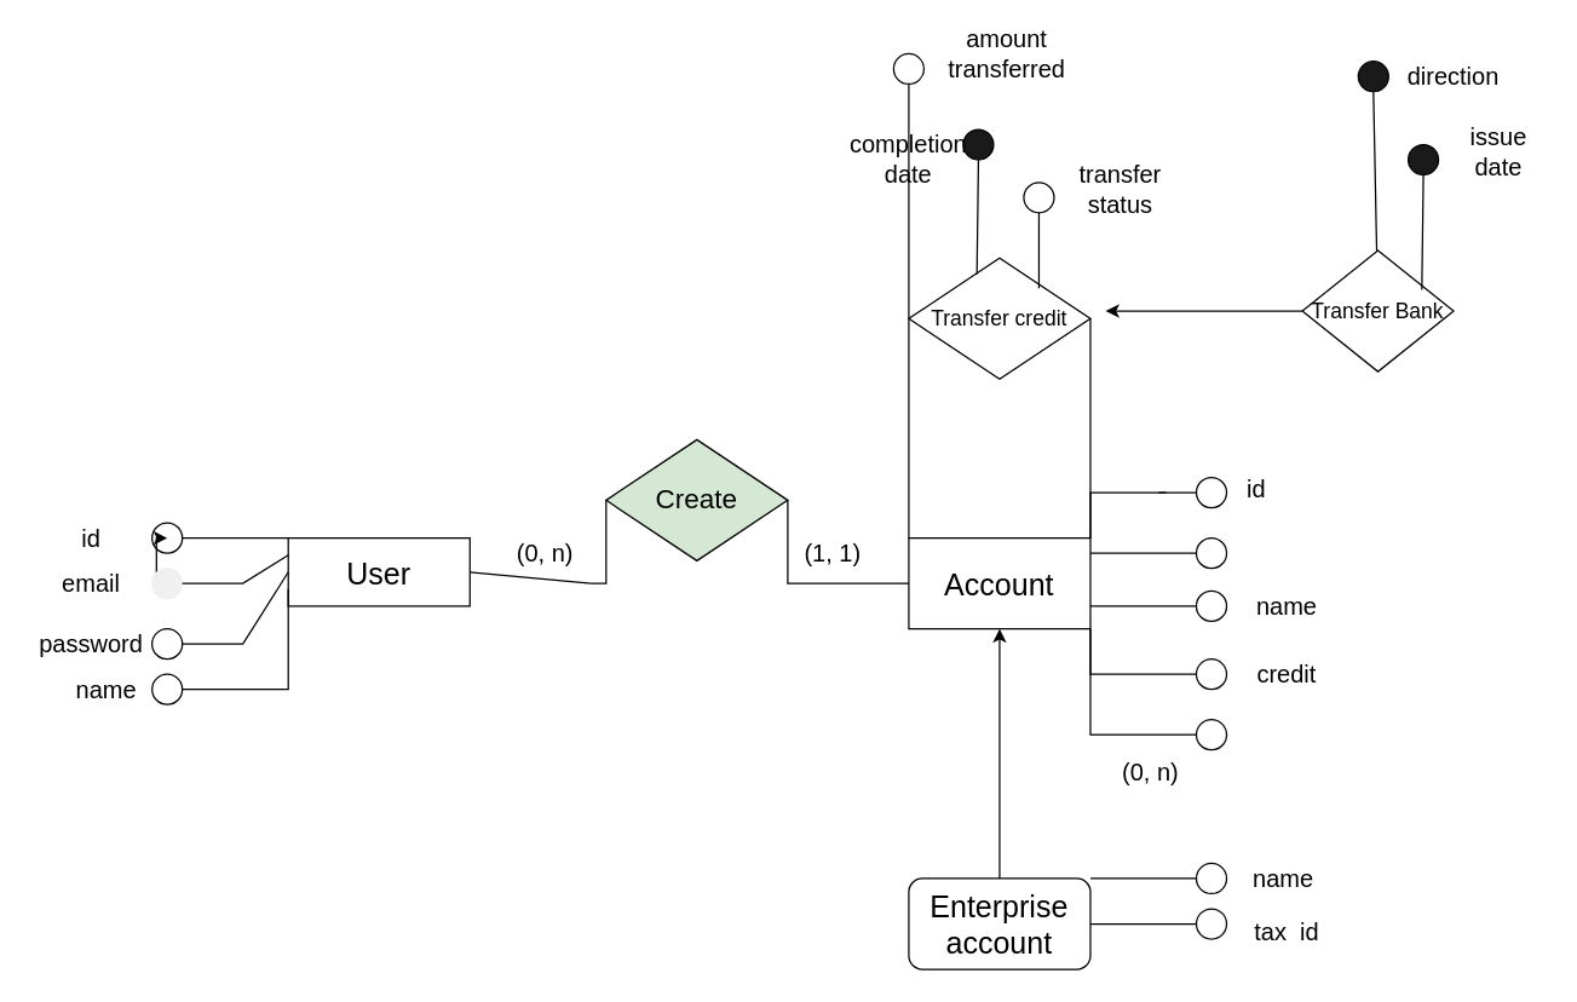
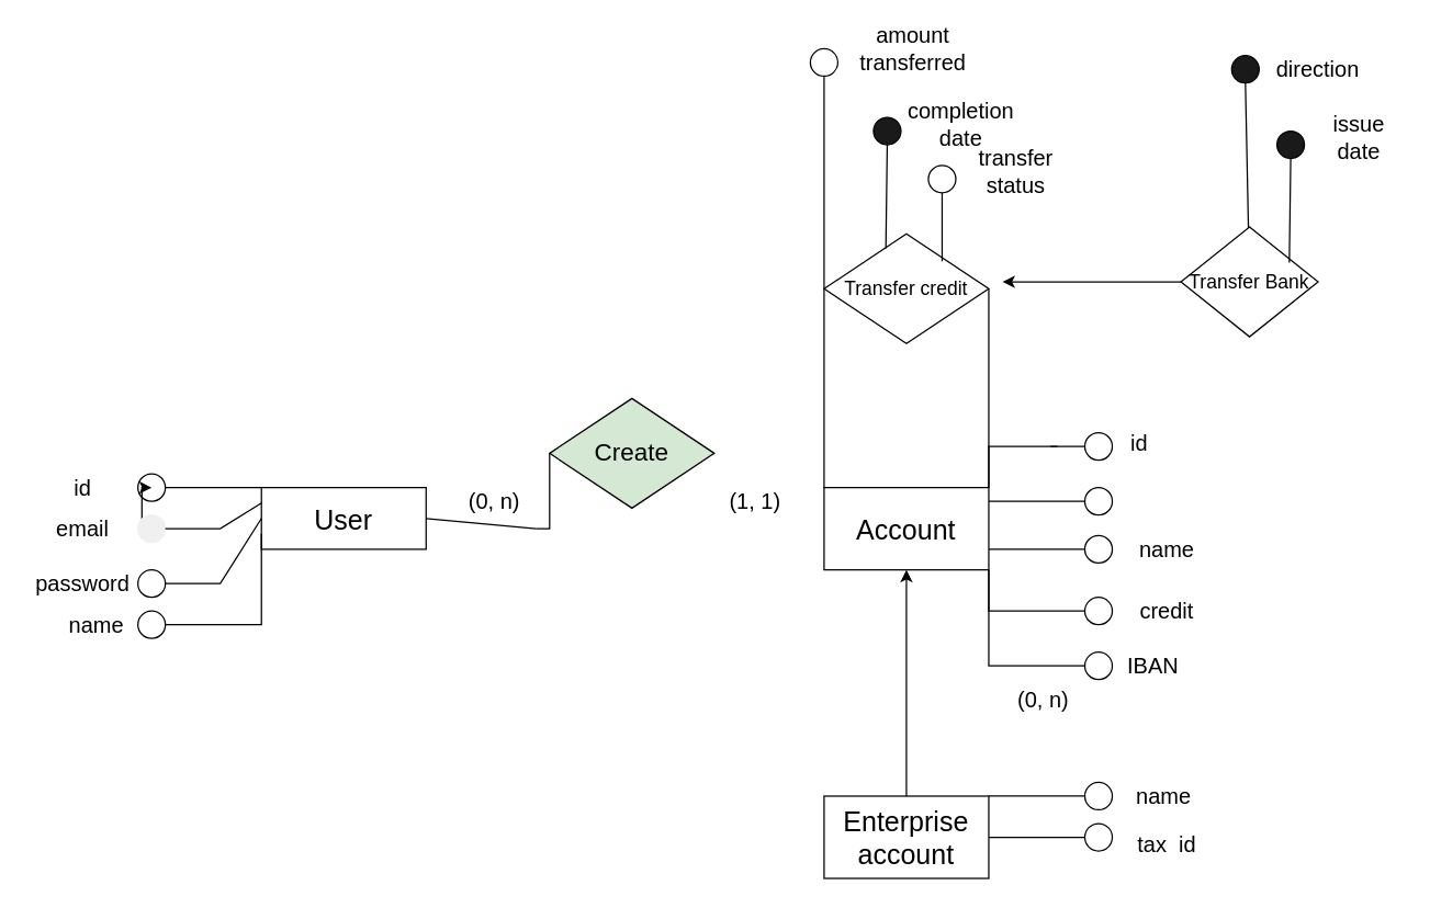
- <mxCell id="46" value="&lt;span style=&quot;font-size: 16px;&quot;&gt;completion date&lt;/span&gt;" style="text;html=1;strokeColor=none;fillColor=none;align=center;verticalAlign=middle;whiteSpace=wrap;rounded=0;" vertex="1" parent="1"><mxGeometry x="570" y="90" width="60" height="30" as="geometry" /></mxCell>
+ <mxCell id="46" value="&lt;span style=&quot;font-size: 16px;&quot;&gt;completion date&lt;/span&gt;" style="text;html=1;strokeColor=none;fillColor=none;align=center;verticalAlign=middle;whiteSpace=wrap;rounded=0;" vertex="1" parent="1"><mxGeometry x="670" y="75" width="60" height="30" as="geometry" /></mxCell>
- <mxCell id="6" value="" style="endArrow=none;html=1;rounded=0;entryX=1;entryY=0.5;entryDx=0;entryDy=0;" edge="1" parent="1" source="3" target="4"><mxGeometry width="50" height="50" relative="1" as="geometry"><mxPoint x="450" y="445" as="sourcePoint" /><mxPoint x="500" y="395" as="targetPoint" /><Array as="points"><mxPoint x="520" y="385" /></Array></mxGeometry></mxCell>
+ <mxCell id="58" value="&lt;span style=&quot;font-size: 16px;&quot;&gt;IBAN&lt;br&gt;&lt;/span&gt;" style="text;html=1;strokeColor=none;fillColor=none;align=center;verticalAlign=middle;whiteSpace=wrap;rounded=0;" vertex="1" parent="1"><mxGeometry x="810" y="470" width="60" height="30" as="geometry" /></mxCell>
- <mxCell id="36" value="&lt;span style=&quot;font-size: 20px;&quot;&gt;Enterprise account&lt;/span&gt;" style="whiteSpace=wrap;html=1;rounded=1;" vertex="1" parent="1"><mxGeometry x="600" y="580" width="120" height="60" as="geometry" /></mxCell>
+ <mxCell id="36" value="&lt;span style=&quot;font-size: 20px;&quot;&gt;Enterprise account&lt;/span&gt;" style="rounded=0;whiteSpace=wrap;html=1;" vertex="1" parent="1"><mxGeometry x="600" y="580" width="120" height="60" as="geometry" /></mxCell>
